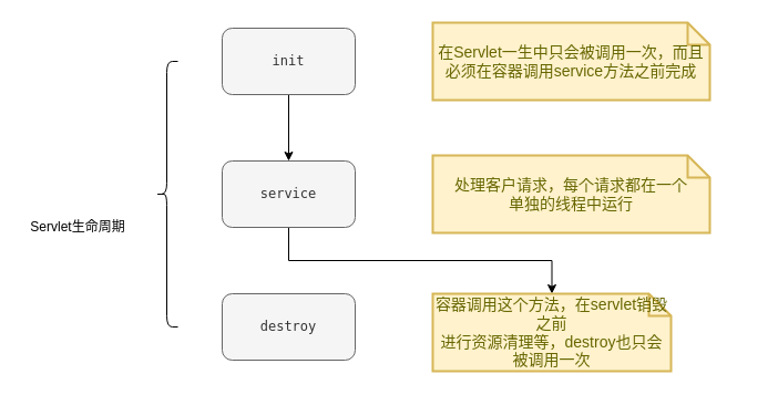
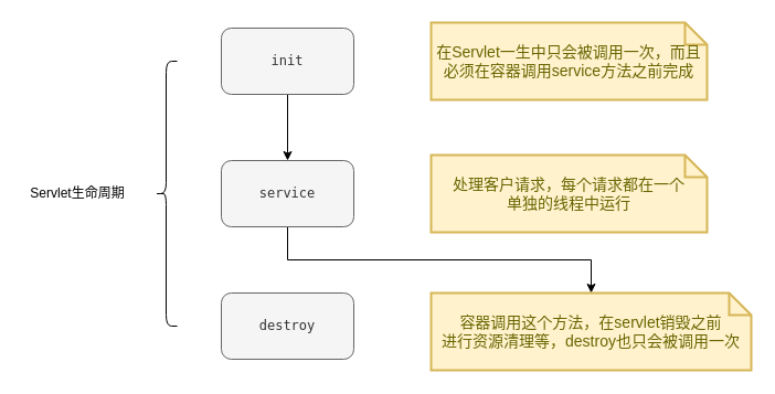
- <mxCell id="8" value="Servlet生命周期" style="text;html=1;strokeColor=none;fillColor=none;align=center;verticalAlign=middle;whiteSpace=wrap;rounded=0;" vertex="1" parent="1"><mxGeometry x="20" y="195" width="100" height="20" as="geometry" /></mxCell>
+ <mxCell id="8" value="Servlet生命周期" style="text;html=1;strokeColor=none;fillColor=none;align=center;verticalAlign=middle;whiteSpace=wrap;rounded=0;" vertex="1" parent="1"><mxGeometry x="20" y="165" width="100" height="20" as="geometry" /></mxCell>
- <mxCell id="11" value="容器调用这个方法，在servlet销毁之前&lt;br&gt;进行资源清理等，destroy也只会被调用一次" style="shape=note;strokeWidth=2;fontSize=14;size=20;whiteSpace=wrap;html=1;fillColor=#fff2cc;strokeColor=#d6b656;fontColor=#666600;" vertex="1" parent="1"><mxGeometry x="390" y="265" width="215" height="70" as="geometry" /></mxCell>
+ <mxCell id="11" value="容器调用这个方法，在servlet销毁之前&lt;br&gt;进行资源清理等，destroy也只会被调用一次" style="shape=note;strokeWidth=2;fontSize=14;size=20;whiteSpace=wrap;html=1;fillColor=#fff2cc;strokeColor=#d6b656;fontColor=#666600;" vertex="1" parent="1"><mxGeometry x="390" y="265" width="290" height="70" as="geometry" /></mxCell>
